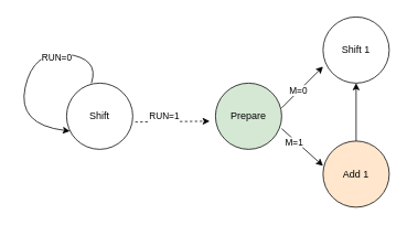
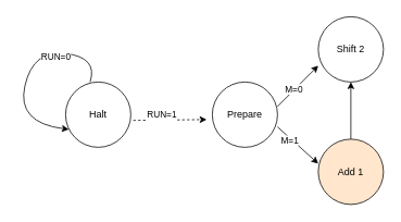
- <mxCell id="8" value="Shift 1" style="ellipse;whiteSpace=wrap;html=1;aspect=fixed;" vertex="1" parent="1"><mxGeometry x="390" y="20" width="80" height="80" as="geometry" /></mxCell>
+ <mxCell id="8" value="Shift 2" style="ellipse;whiteSpace=wrap;html=1;aspect=fixed;" vertex="1" parent="1"><mxGeometry x="390" y="20" width="80" height="80" as="geometry" /></mxCell>
- <mxCell id="2" value="Shift" style="ellipse;whiteSpace=wrap;html=1;aspect=fixed;" vertex="1" parent="1"><mxGeometry x="80" y="100" width="80" height="80" as="geometry" /></mxCell>
+ <mxCell id="2" value="Halt" style="ellipse;whiteSpace=wrap;html=1;aspect=fixed;" vertex="1" parent="1"><mxGeometry x="80" y="100" width="80" height="80" as="geometry" /></mxCell>
- <mxCell id="3" value="Prepare" style="ellipse;whiteSpace=wrap;html=1;aspect=fixed;fillColor=#d5e8d4;" vertex="1" parent="1"><mxGeometry x="260" y="100" width="80" height="80" as="geometry" /></mxCell>
+ <mxCell id="3" value="Prepare" style="ellipse;whiteSpace=wrap;html=1;aspect=fixed;" vertex="1" parent="1"><mxGeometry x="260" y="100" width="80" height="80" as="geometry" /></mxCell>
